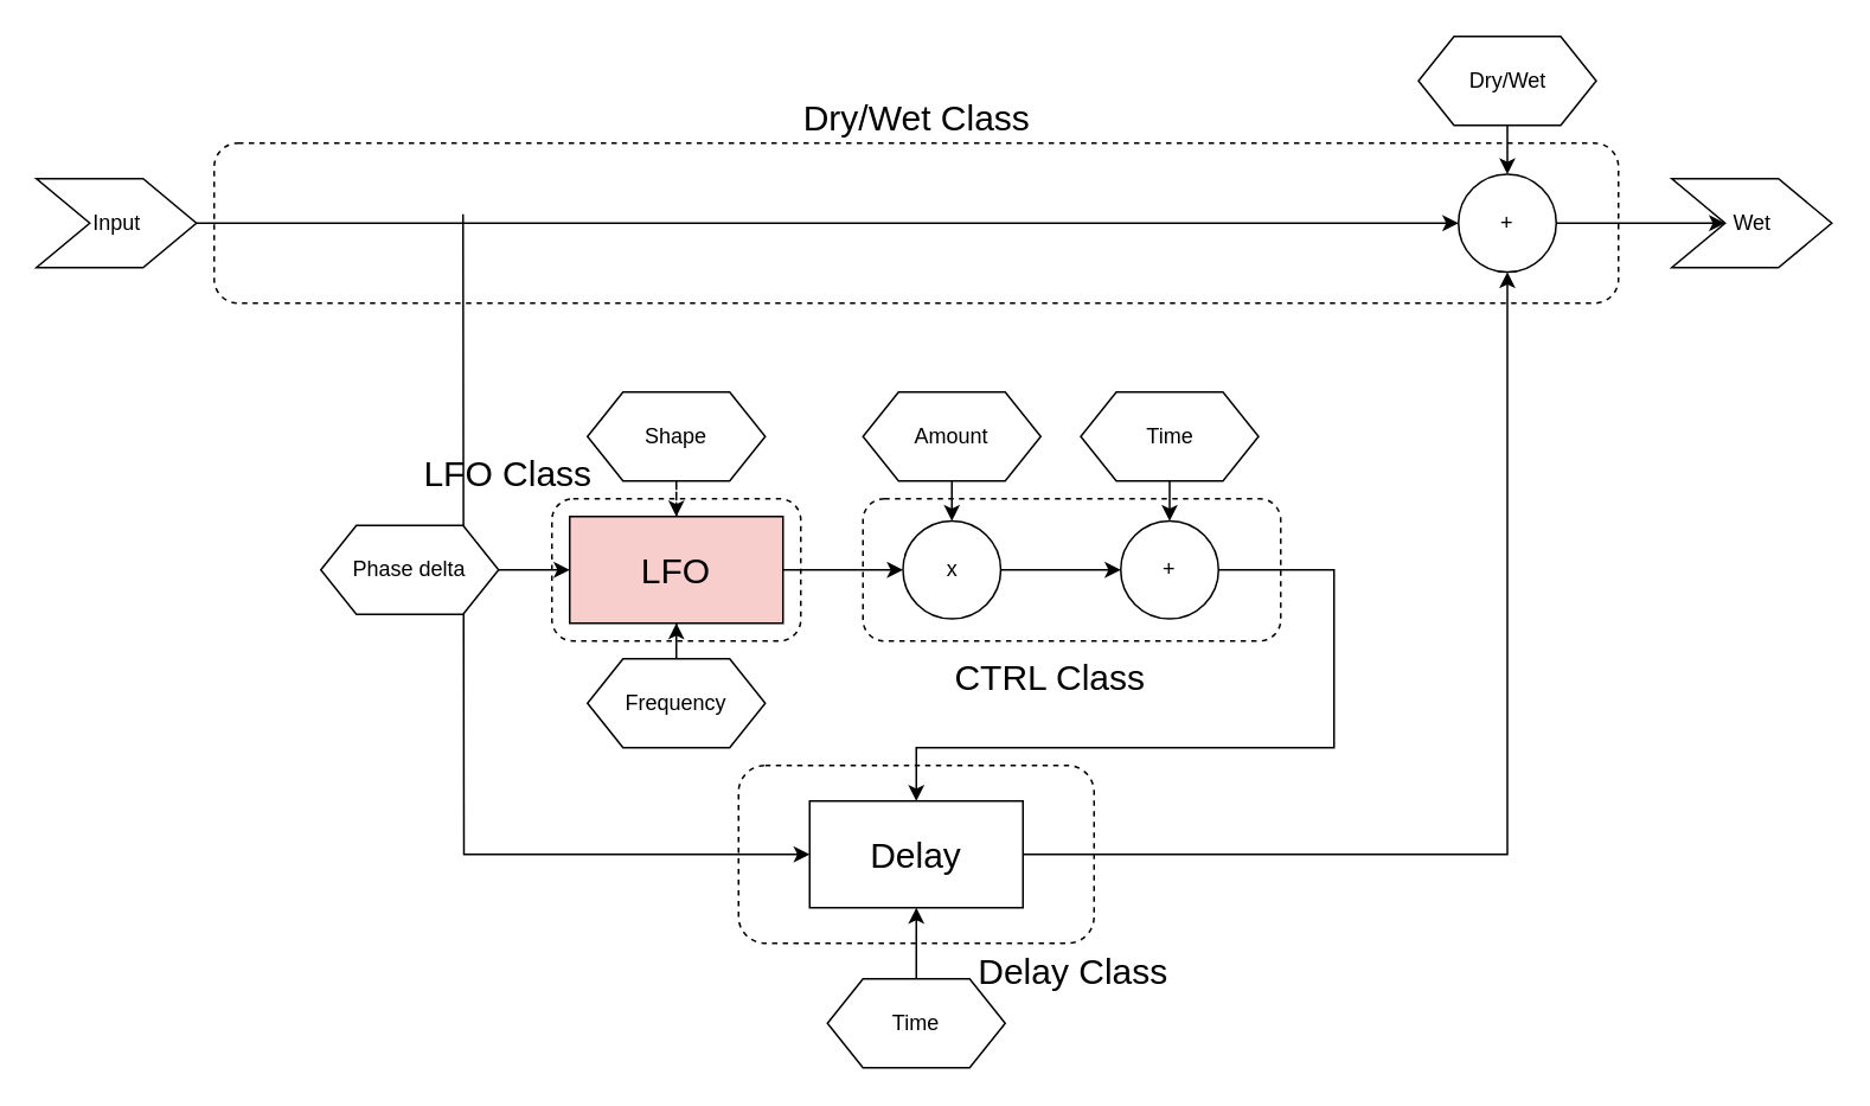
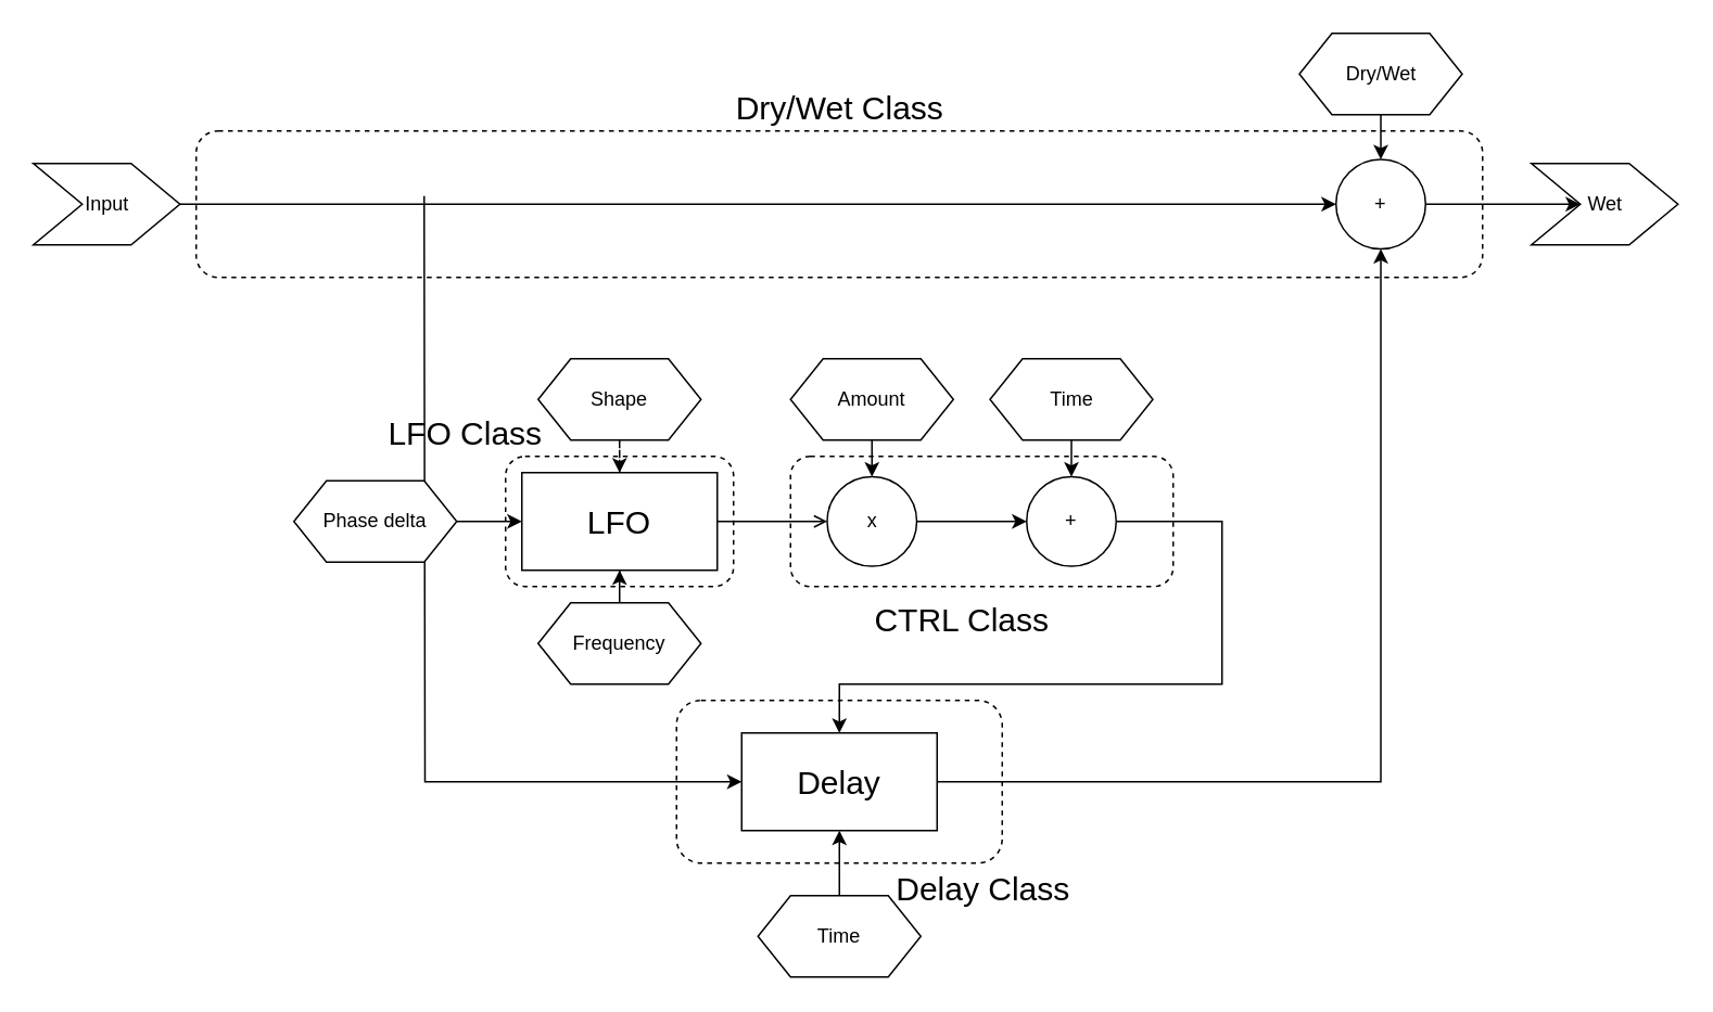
- <mxCell id="20" value="LFO" style="rounded=0;whiteSpace=wrap;html=1;fontSize=20;fillColor=#f8cecc;" vertex="1" parent="1"><mxGeometry x="320" y="290" width="120" height="60" as="geometry" /></mxCell>
+ <mxCell id="20" value="LFO" style="rounded=0;whiteSpace=wrap;html=1;fontSize=20;" vertex="1" parent="1"><mxGeometry x="320" y="290" width="120" height="60" as="geometry" /></mxCell>
- <mxCell id="19" style="edgeStyle=orthogonalEdgeStyle;rounded=0;orthogonalLoop=1;jettySize=auto;html=1;entryX=0;entryY=0.5;entryDx=0;entryDy=0;fontSize=20;startArrow=none;startFill=0;endArrow=classic;endFill=1;" edge="1" parent="1" source="20" target="28"><mxGeometry relative="1" as="geometry" /></mxCell>
+ <mxCell id="19" style="edgeStyle=orthogonalEdgeStyle;rounded=0;orthogonalLoop=1;jettySize=auto;html=1;entryX=0;entryY=0.5;entryDx=0;entryDy=0;fontSize=20;startArrow=none;startFill=0;endArrow=open;endFill=1;" edge="1" parent="1" source="20" target="28"><mxGeometry relative="1" as="geometry" /></mxCell>
